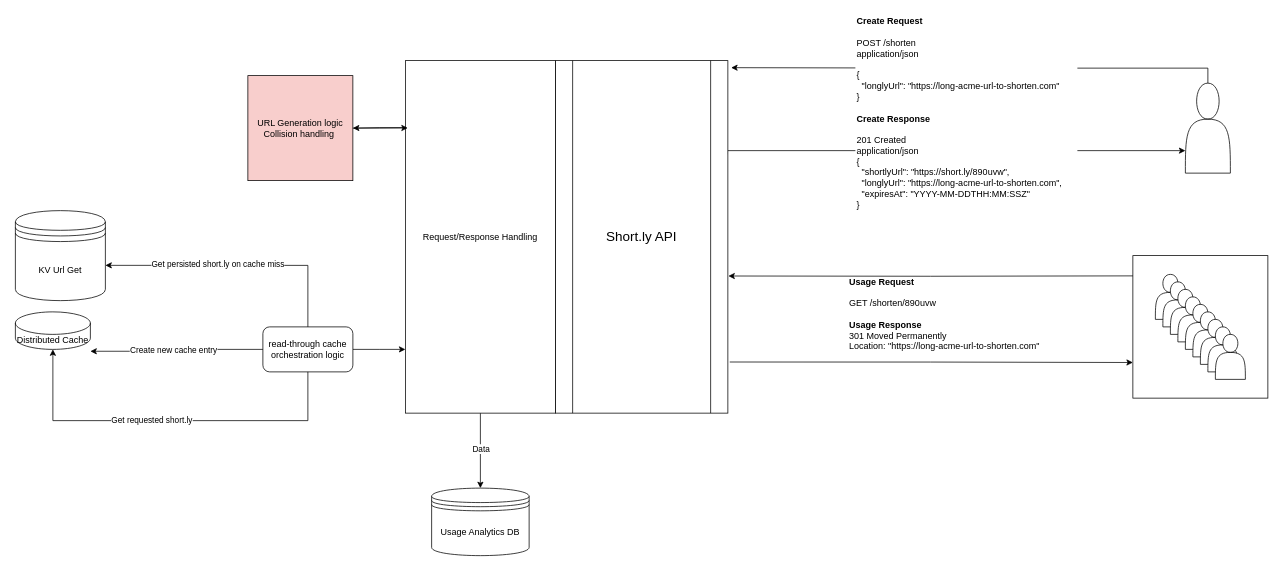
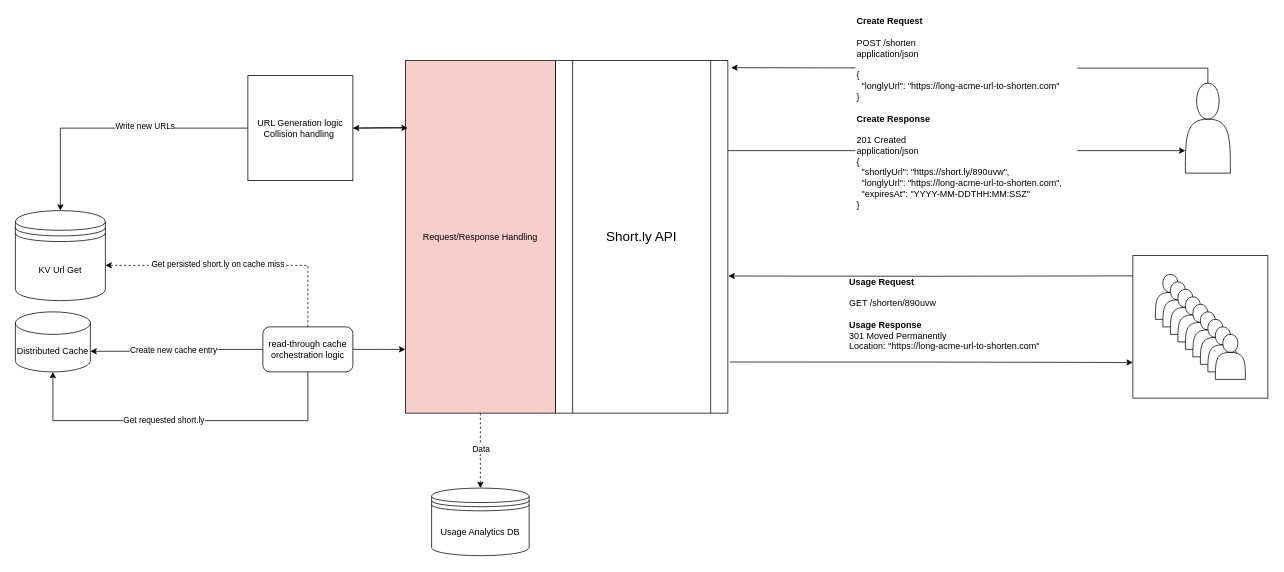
- <mxCell id="25" value="URL Generation logic&lt;div&gt;Collision handling&lt;span style=&quot;background-color: initial;&quot;&gt;&amp;nbsp;&lt;/span&gt;&lt;/div&gt;" style="rounded=0;whiteSpace=wrap;html=1;fillColor=#f8cecc;" vertex="1" parent="1"><mxGeometry x="330" y="100" width="140" height="140" as="geometry" /></mxCell>
+ <mxCell id="25" value="URL Generation logic&lt;div&gt;Collision handling&lt;span style=&quot;background-color: initial;&quot;&gt;&amp;nbsp;&lt;/span&gt;&lt;/div&gt;" style="rounded=0;whiteSpace=wrap;html=1;" vertex="1" parent="1"><mxGeometry x="330" y="100" width="140" height="140" as="geometry" /></mxCell>
+ <mxCell id="23" style="edgeStyle=orthogonalEdgeStyle;rounded=0;orthogonalLoop=1;jettySize=auto;html=1;entryX=0.5;entryY=0;entryDx=0;entryDy=0;" edge="1" parent="1" source="25" target="21"><mxGeometry relative="1" as="geometry" /></mxCell>
+ <mxCell id="24" value="Write new URLs" style="edgeLabel;html=1;align=center;verticalAlign=middle;resizable=0;points=[];" vertex="1" connectable="0" parent="23"><mxGeometry x="-0.232" y="-3" relative="1" as="geometry"><mxPoint as="offset" /></mxGeometry></mxCell>
- <mxCell id="38" value="Request/Response Handling" style="rounded=0;whiteSpace=wrap;html=1;" vertex="1" parent="1"><mxGeometry x="540" y="80" width="200" height="470" as="geometry" /></mxCell>
+ <mxCell id="38" value="Request/Response Handling" style="rounded=0;whiteSpace=wrap;html=1;fillColor=#f8cecc;" vertex="1" parent="1"><mxGeometry x="540" y="80" width="200" height="470" as="geometry" /></mxCell>
- <mxCell id="32" style="edgeStyle=orthogonalEdgeStyle;rounded=0;orthogonalLoop=1;jettySize=auto;html=1;entryX=1;entryY=0.608;entryDx=0;entryDy=0;entryPerimeter=0;exitX=0.5;exitY=0;exitDx=0;exitDy=0;" edge="1" parent="1" source="27" target="21"><mxGeometry relative="1" as="geometry" /></mxCell>
+ <mxCell id="32" style="edgeStyle=orthogonalEdgeStyle;rounded=0;orthogonalLoop=1;jettySize=auto;html=1;entryX=1;entryY=0.608;entryDx=0;entryDy=0;entryPerimeter=0;exitX=0.5;exitY=0;exitDx=0;exitDy=0;dashed=1;" edge="1" parent="1" source="27" target="21"><mxGeometry relative="1" as="geometry" /></mxCell>
- <mxCell id="22" value="Distributed Cache" style="shape=cylinder3;whiteSpace=wrap;html=1;boundedLbl=1;backgroundOutline=1;size=15;" vertex="1" parent="1"><mxGeometry x="20" y="415" width="100" height="50" as="geometry" /></mxCell>
+ <mxCell id="22" value="Distributed Cache" style="shape=cylinder3;whiteSpace=wrap;html=1;boundedLbl=1;backgroundOutline=1;size=15;" vertex="1" parent="1"><mxGeometry x="20" y="415" width="100" height="80" as="geometry" /></mxCell>
- <mxCell id="35" style="edgeStyle=orthogonalEdgeStyle;rounded=0;orthogonalLoop=1;jettySize=auto;html=1;" edge="1" parent="1" source="38" target="34"><mxGeometry relative="1" as="geometry" /></mxCell>
+ <mxCell id="35" style="edgeStyle=orthogonalEdgeStyle;rounded=0;orthogonalLoop=1;jettySize=auto;html=1;dashed=1;" edge="1" parent="1" source="38" target="34"><mxGeometry relative="1" as="geometry" /></mxCell>
